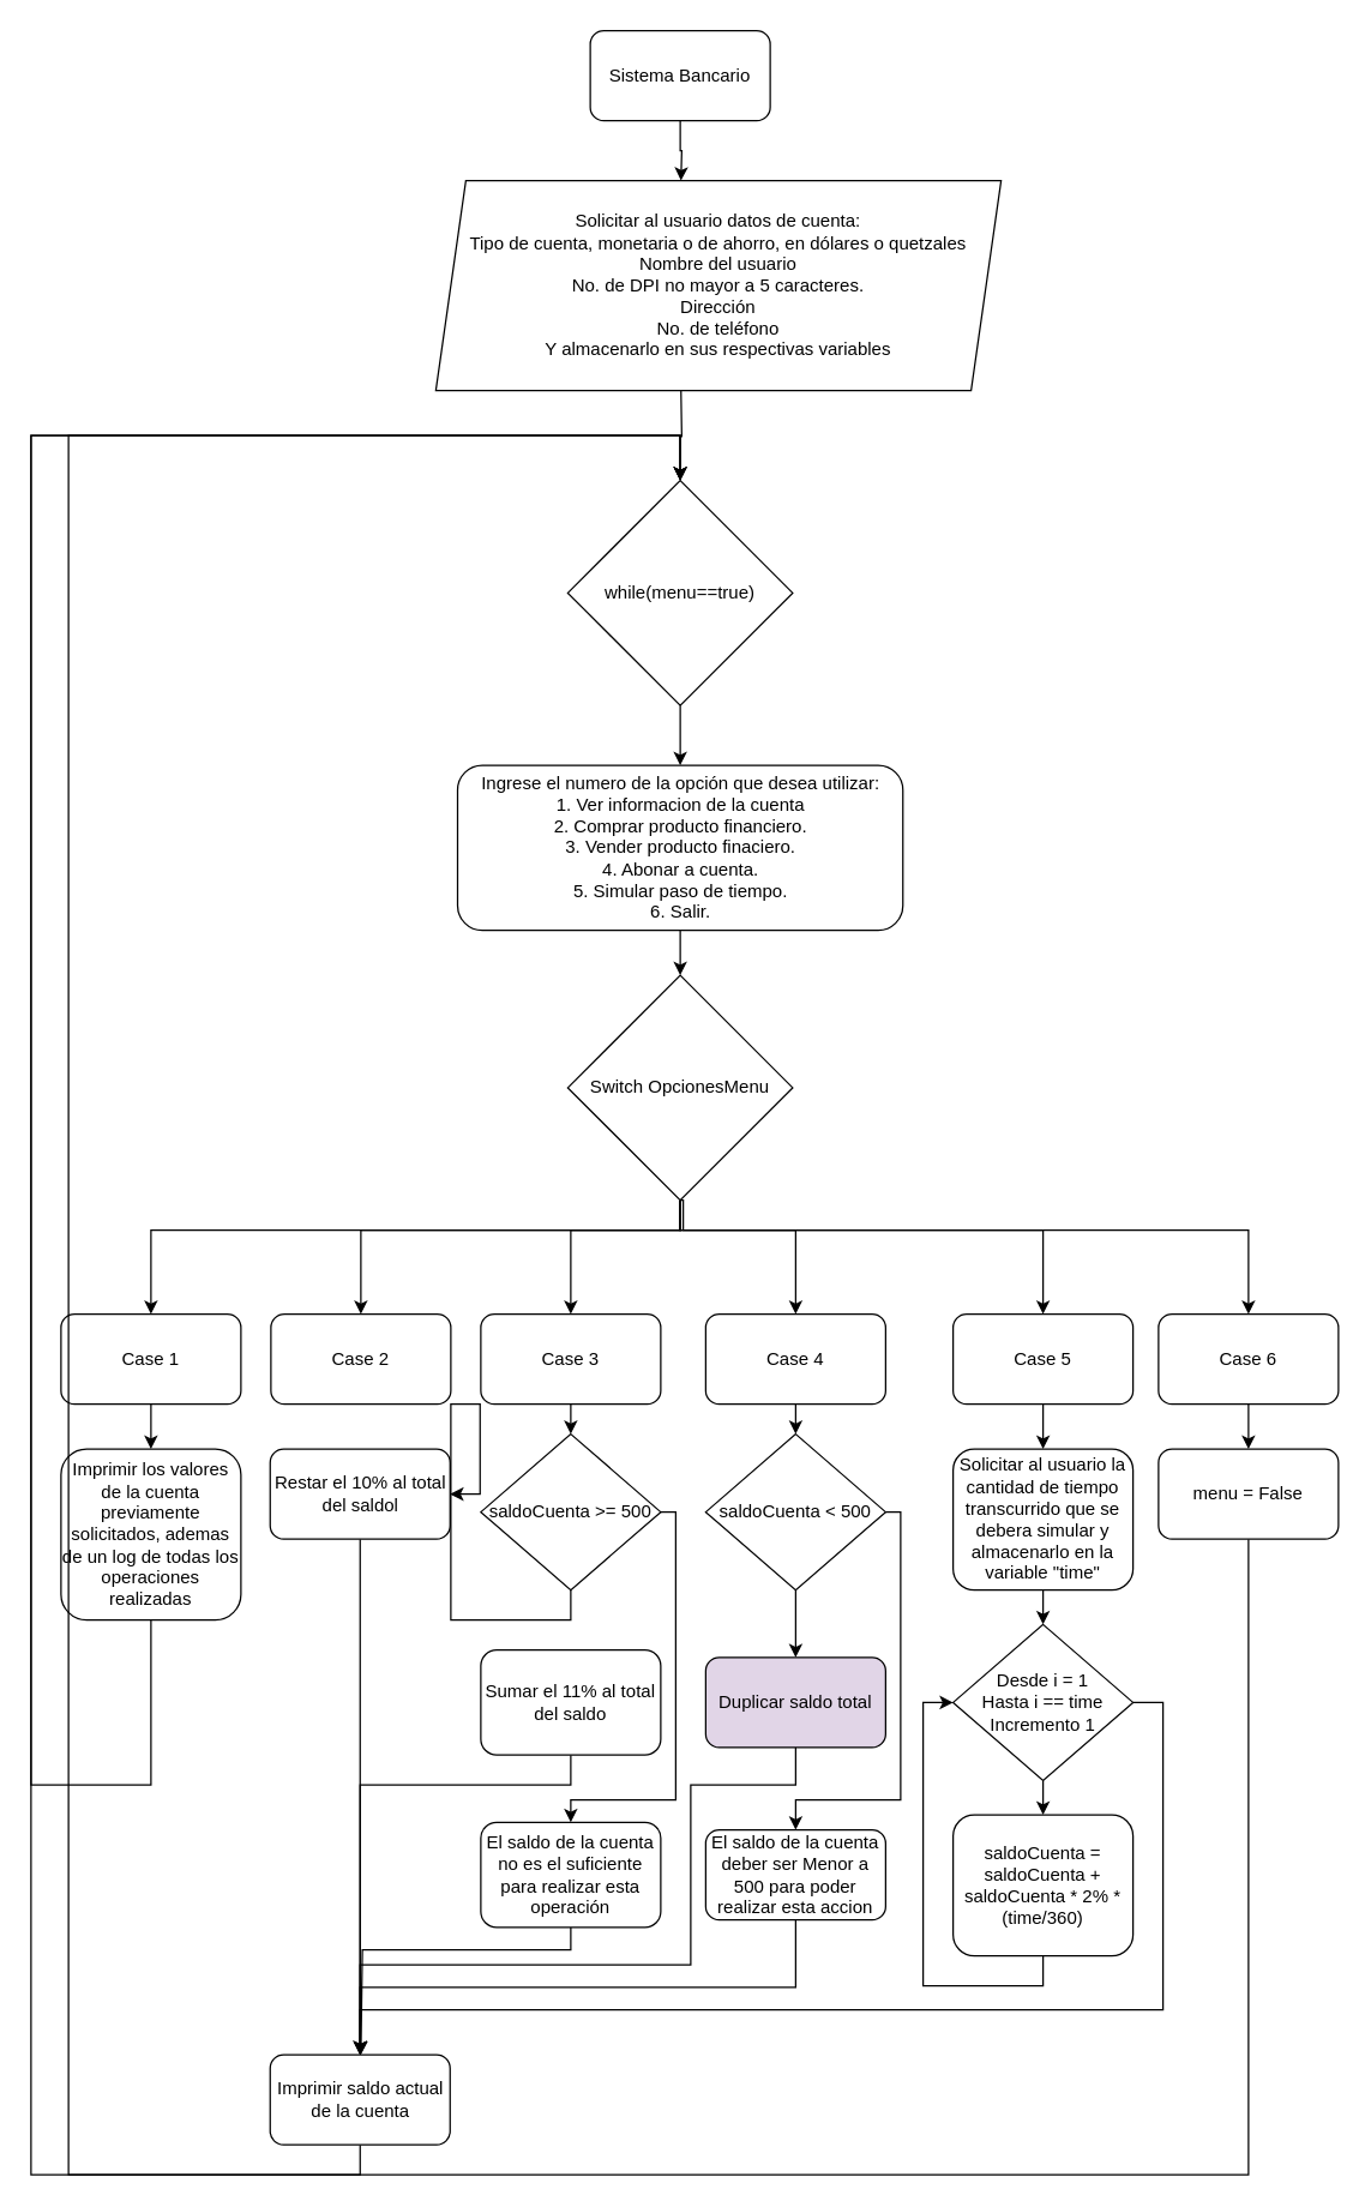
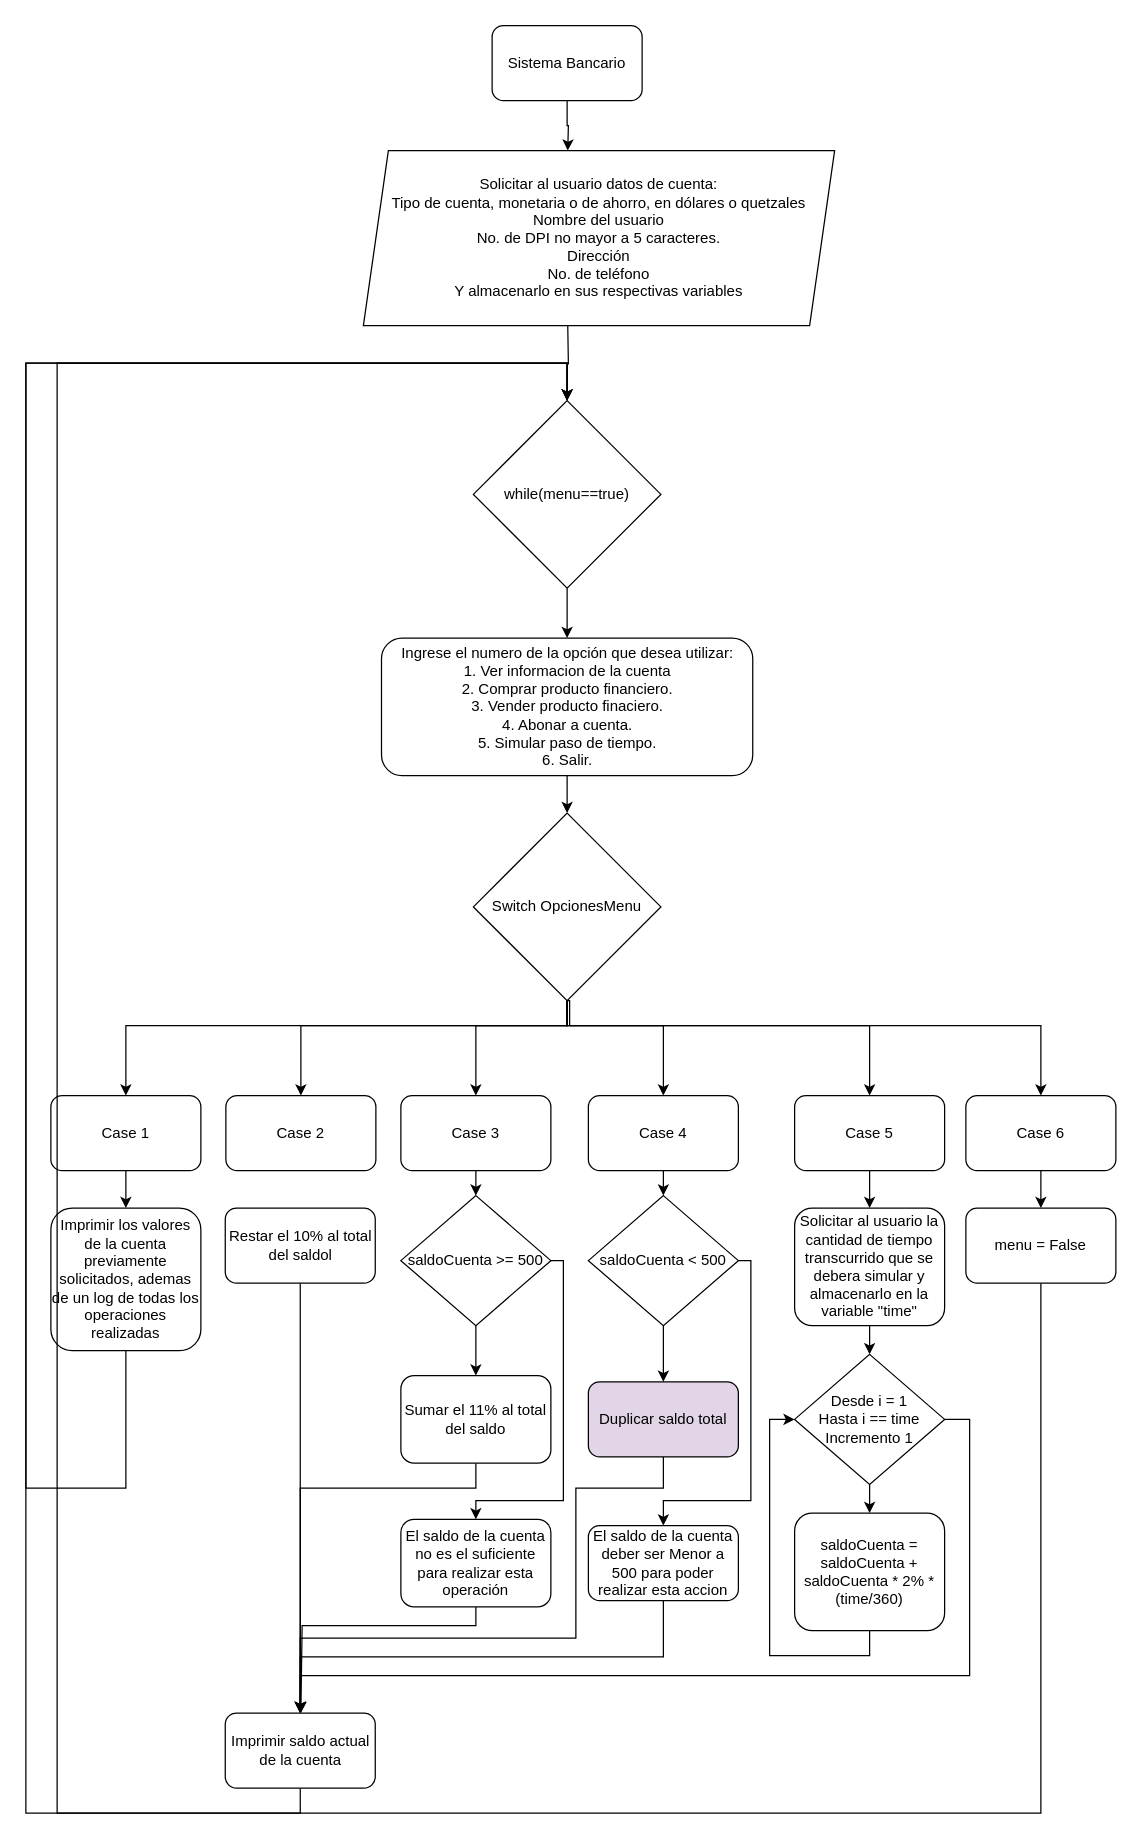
- <mxCell id="34" style="edgeStyle=orthogonalEdgeStyle;rounded=0;orthogonalLoop=1;jettySize=auto;html=1;exitX=0.5;exitY=1;exitDx=0;exitDy=0;" parent="1" source="36" target="27" edge="1"><mxGeometry relative="1" as="geometry" /></mxCell>
+ <mxCell id="34" style="edgeStyle=orthogonalEdgeStyle;rounded=0;orthogonalLoop=1;jettySize=auto;html=1;exitX=0.5;exitY=1;exitDx=0;exitDy=0;entryX=0.5;entryY=0;entryDx=0;entryDy=0;" parent="1" source="36" target="25" edge="1"><mxGeometry relative="1" as="geometry" /></mxCell>
